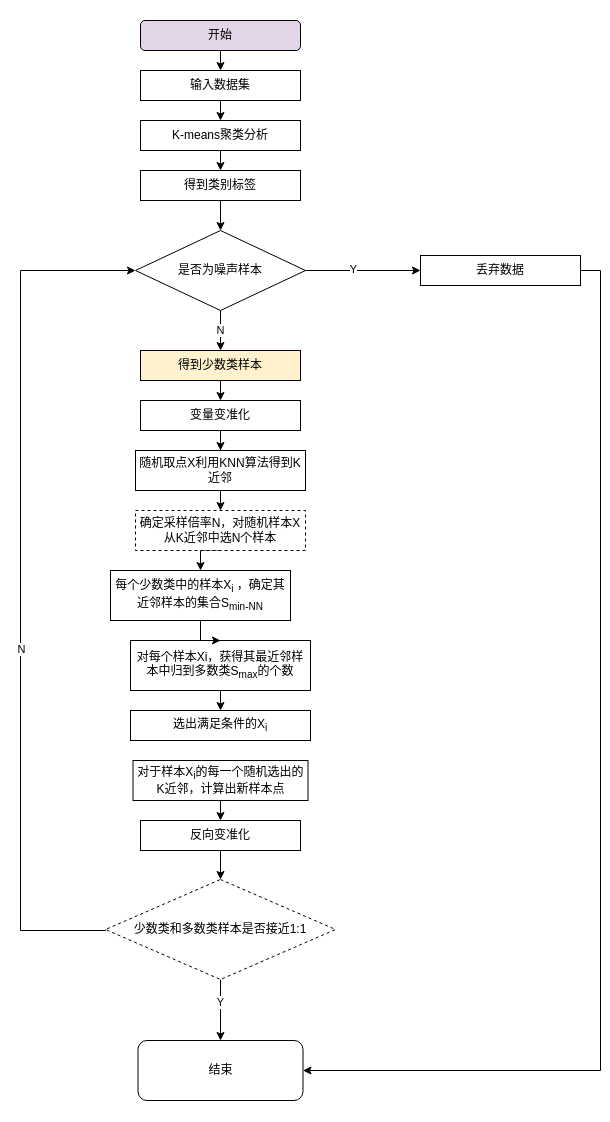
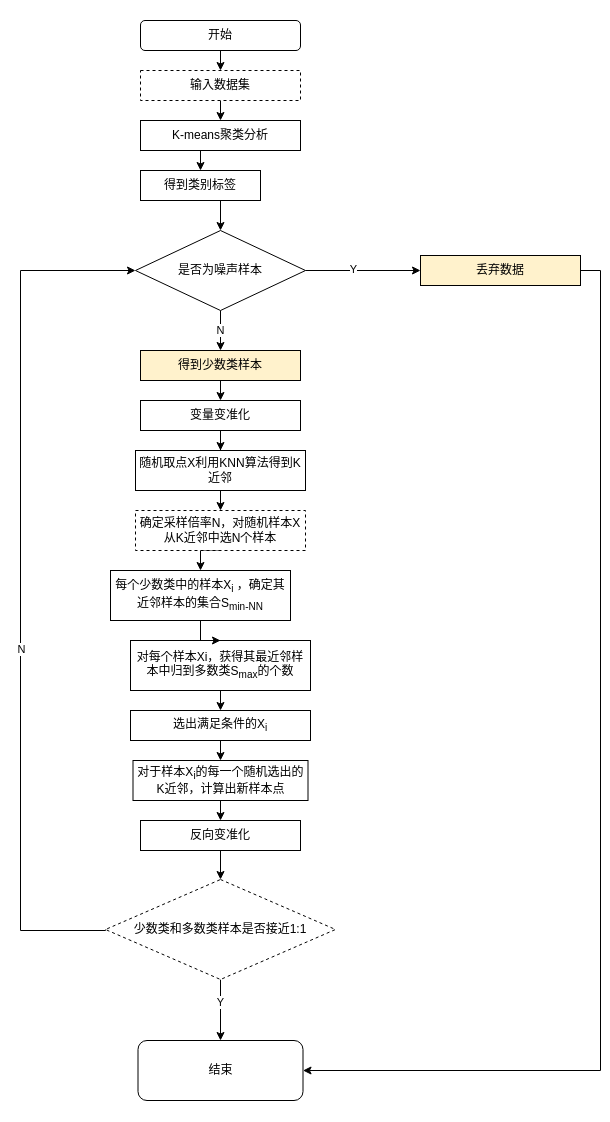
- <mxCell id="3" value="开始" style="rounded=1;whiteSpace=wrap;fontSize=12;glass=0;strokeWidth=1;shadow=0;html=1;labelBorderColor=none;fillColor=#e1d5e7;" parent="1" vertex="1"><mxGeometry x="140" y="20" width="160" height="30" as="geometry" /></mxCell>
+ <mxCell id="3" value="开始" style="rounded=1;whiteSpace=wrap;fontSize=12;glass=0;strokeWidth=1;shadow=0;html=1;labelBorderColor=none;" parent="1" vertex="1"><mxGeometry x="140" y="20" width="160" height="30" as="geometry" /></mxCell>
- <mxCell id="5" value="输入数据集" style="rounded=0;whiteSpace=wrap;html=1;labelBorderColor=none;" vertex="1" parent="1"><mxGeometry x="140" y="70" width="160" height="30" as="geometry" /></mxCell>
+ <mxCell id="5" value="输入数据集" style="rounded=0;whiteSpace=wrap;html=1;labelBorderColor=none;dashed=1;" vertex="1" parent="1"><mxGeometry x="140" y="70" width="160" height="30" as="geometry" /></mxCell>
- <mxCell id="9" value="得到类别标签" style="rounded=0;whiteSpace=wrap;html=1;labelBorderColor=none;" vertex="1" parent="1"><mxGeometry x="140" y="170" width="160" height="30" as="geometry" /></mxCell>
+ <mxCell id="9" value="得到类别标签" style="rounded=0;whiteSpace=wrap;html=1;labelBorderColor=none;" vertex="1" parent="1"><mxGeometry x="140" y="170" width="120" height="30" as="geometry" /></mxCell>
- <mxCell id="17" value="丢弃数据" style="rounded=0;whiteSpace=wrap;html=1;labelBorderColor=none;" vertex="1" parent="1"><mxGeometry x="420" y="255" width="160" height="30" as="geometry" /></mxCell>
+ <mxCell id="17" value="丢弃数据" style="rounded=0;whiteSpace=wrap;html=1;labelBorderColor=none;fillColor=#fff2cc;" vertex="1" parent="1"><mxGeometry x="420" y="255" width="160" height="30" as="geometry" /></mxCell>
+ <mxCell id="22" style="edgeStyle=orthogonalEdgeStyle;rounded=0;orthogonalLoop=1;jettySize=auto;html=1;exitX=0.5;exitY=1;exitDx=0;exitDy=0;entryX=0.5;entryY=0;entryDx=0;entryDy=0;" edge="1" parent="1" source="23" target="21"><mxGeometry relative="1" as="geometry" /></mxCell>
